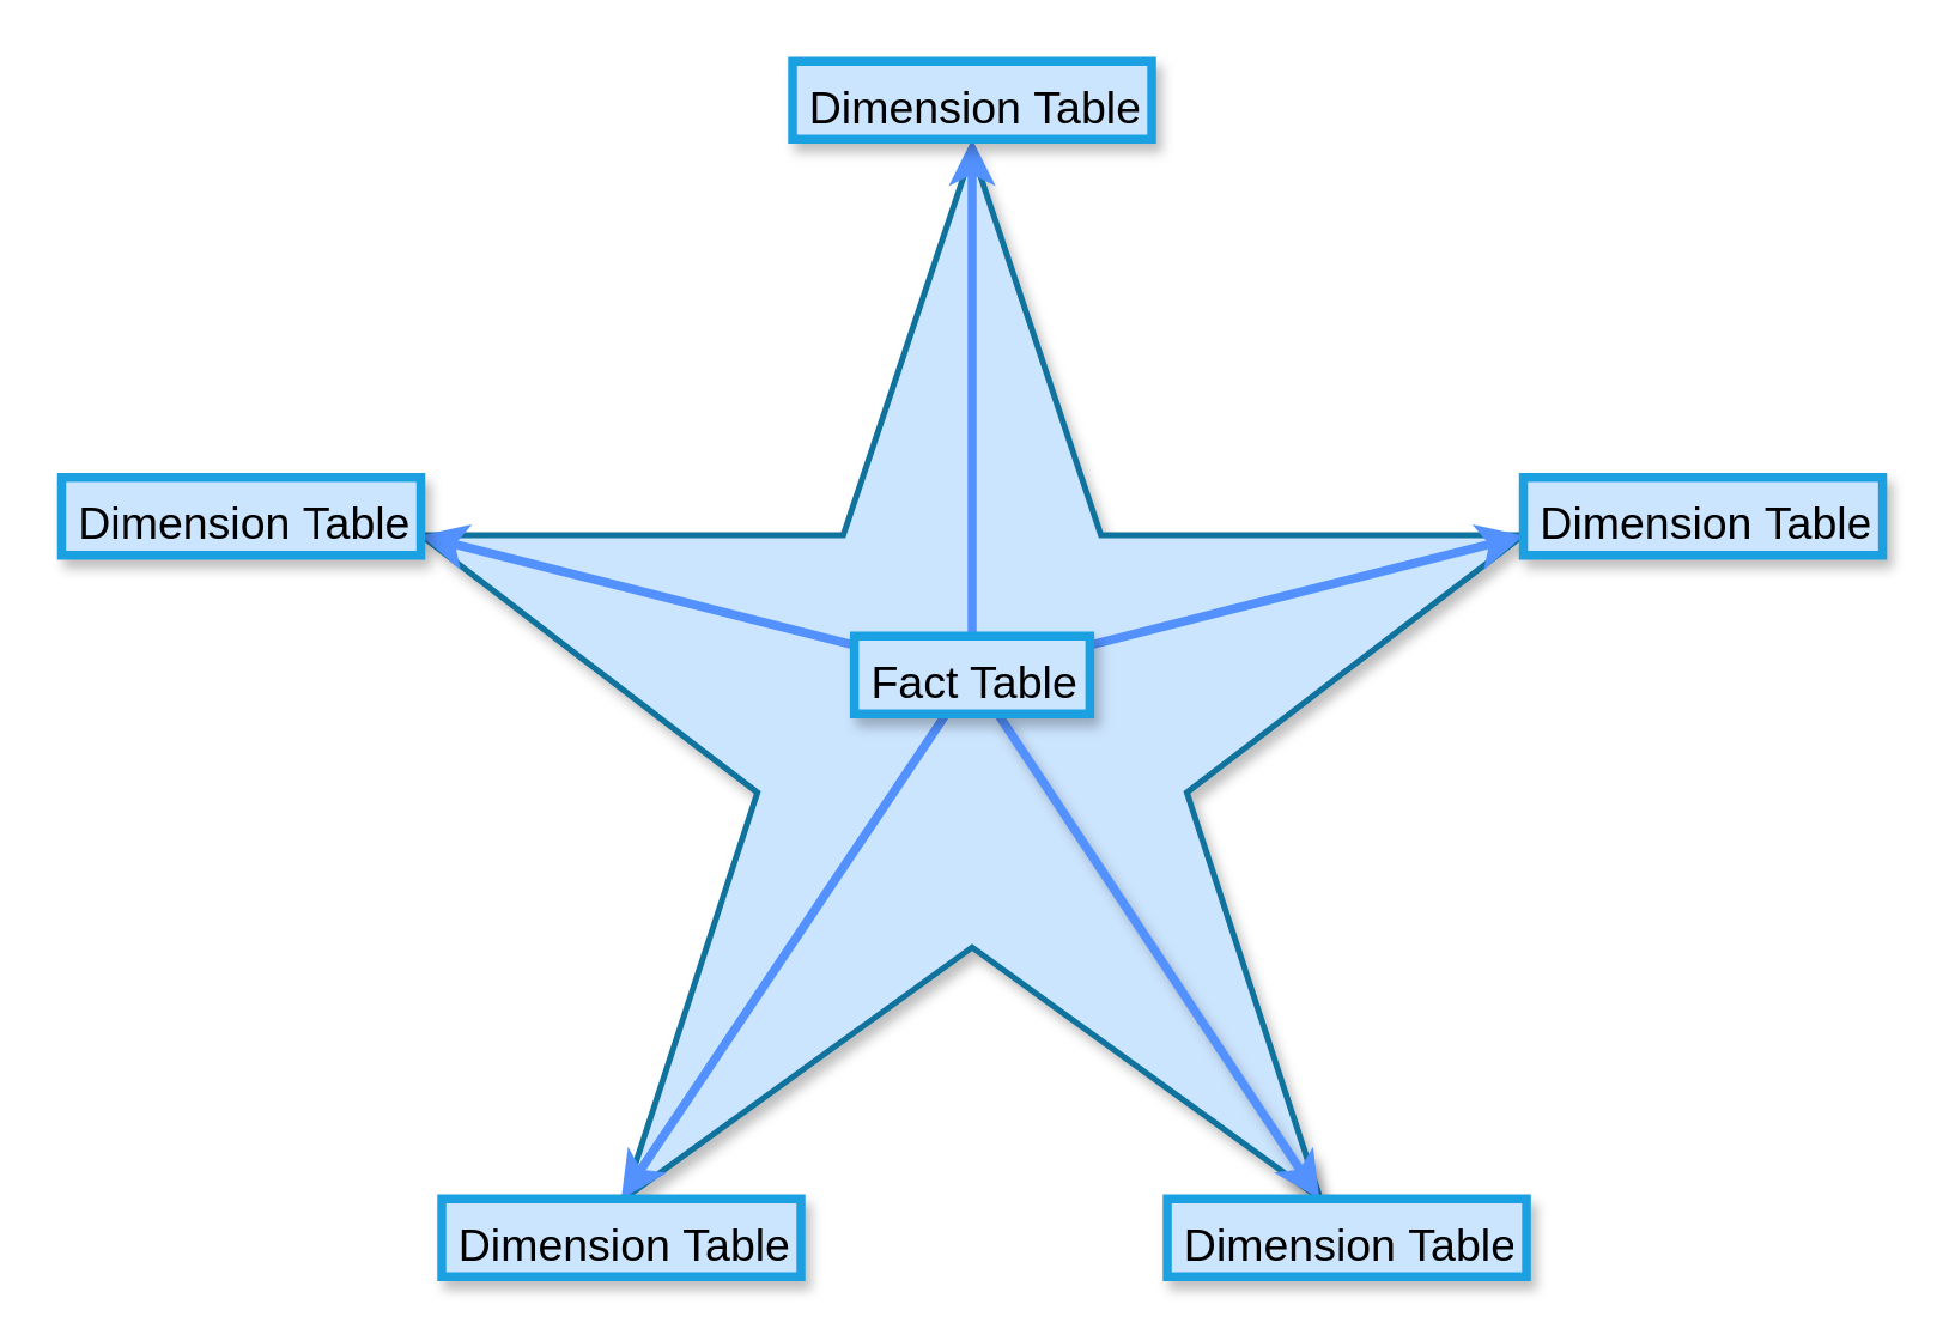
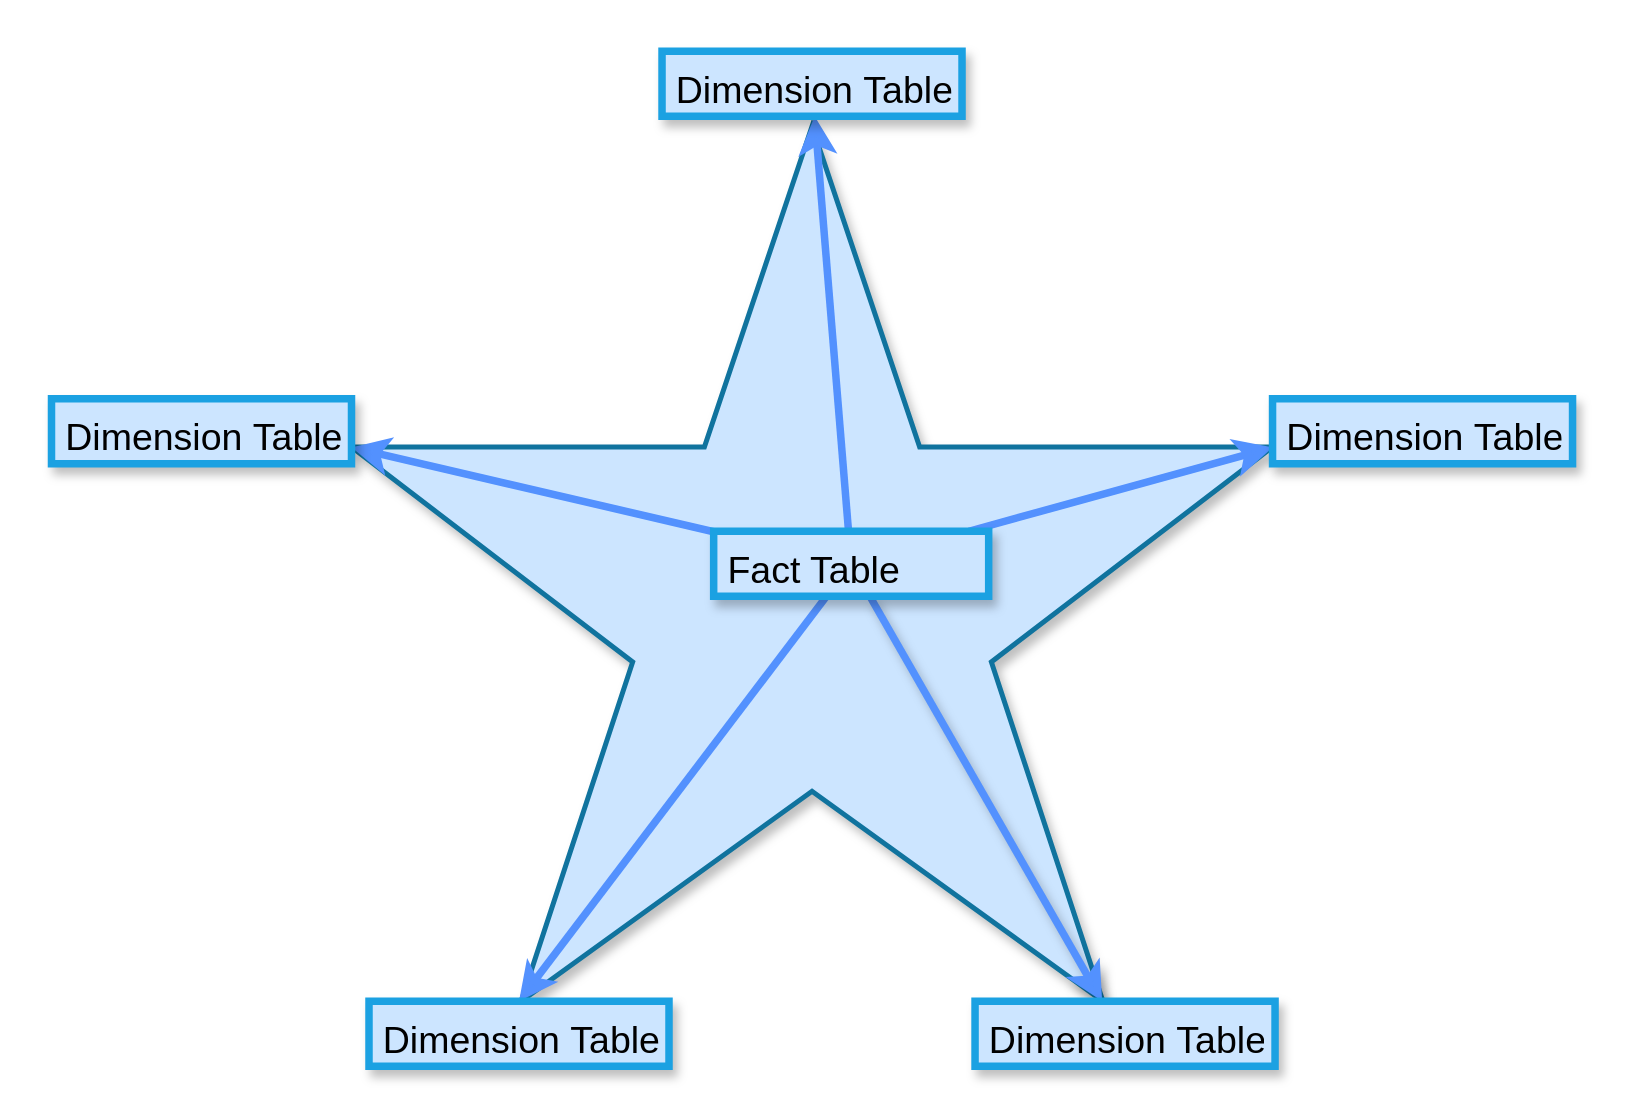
- <mxCell id="8" value="Fact Table" style="text;align=left;verticalAlign=top;spacingLeft=4;spacingRight=4;overflow=hidden;rotatable=0;points=[[0,0.5],[1,0.5]];portConstraint=eastwest;strokeWidth=3;fontColor=#000000;fontSize=15;fillColor=#CCE5FF;strokeColor=#1BA1E2;shadow=1;" parent="1" vertex="1"><mxGeometry x="284.87" y="212" width="78.68" height="26" as="geometry" /></mxCell>
+ <mxCell id="8" value="Fact Table" style="text;align=left;verticalAlign=top;spacingLeft=4;spacingRight=4;overflow=hidden;rotatable=0;points=[[0,0.5],[1,0.5]];portConstraint=eastwest;strokeWidth=3;fontColor=#000000;fontSize=15;fillColor=#CCE5FF;strokeColor=#1BA1E2;shadow=1;" parent="1" vertex="1"><mxGeometry x="284.87" y="212" width="110" height="26" as="geometry" /></mxCell>
